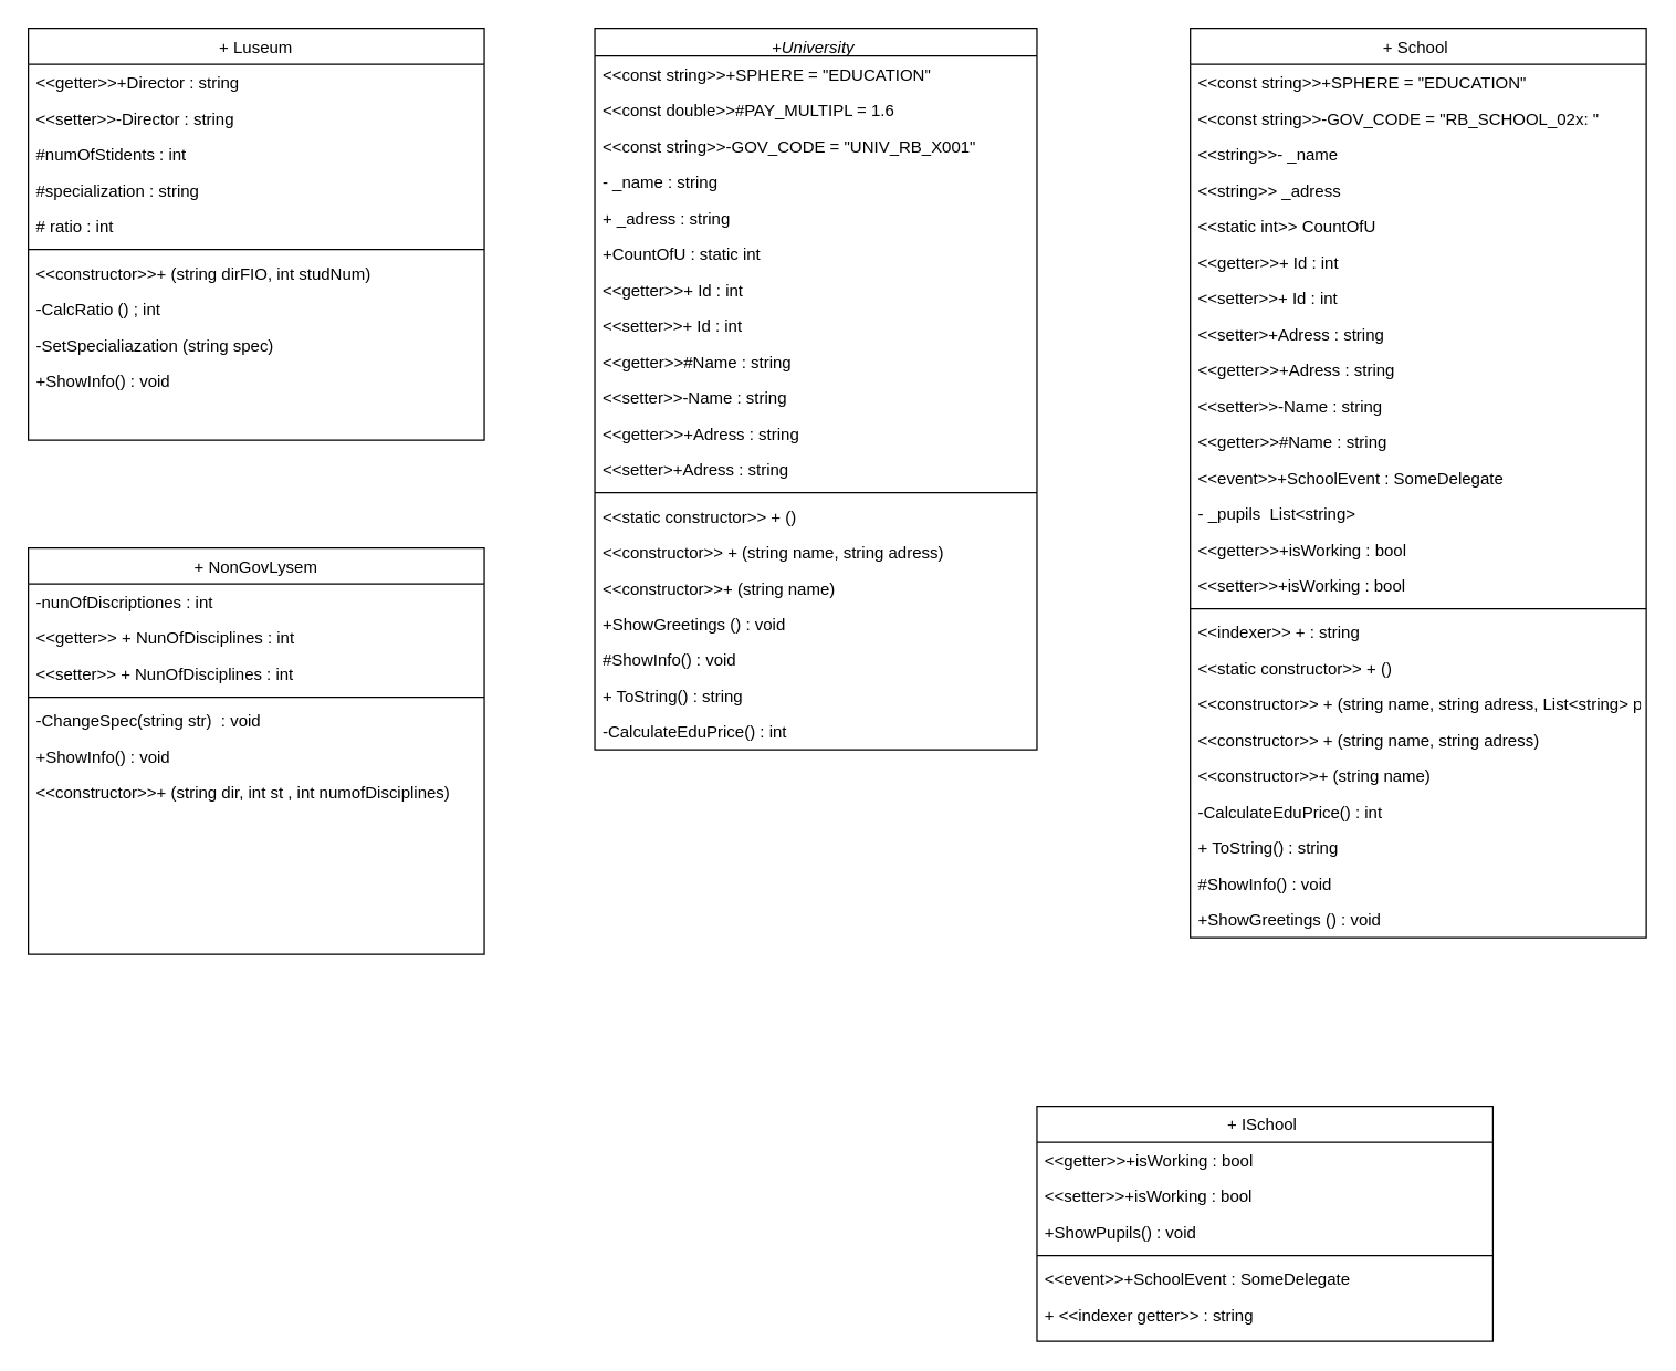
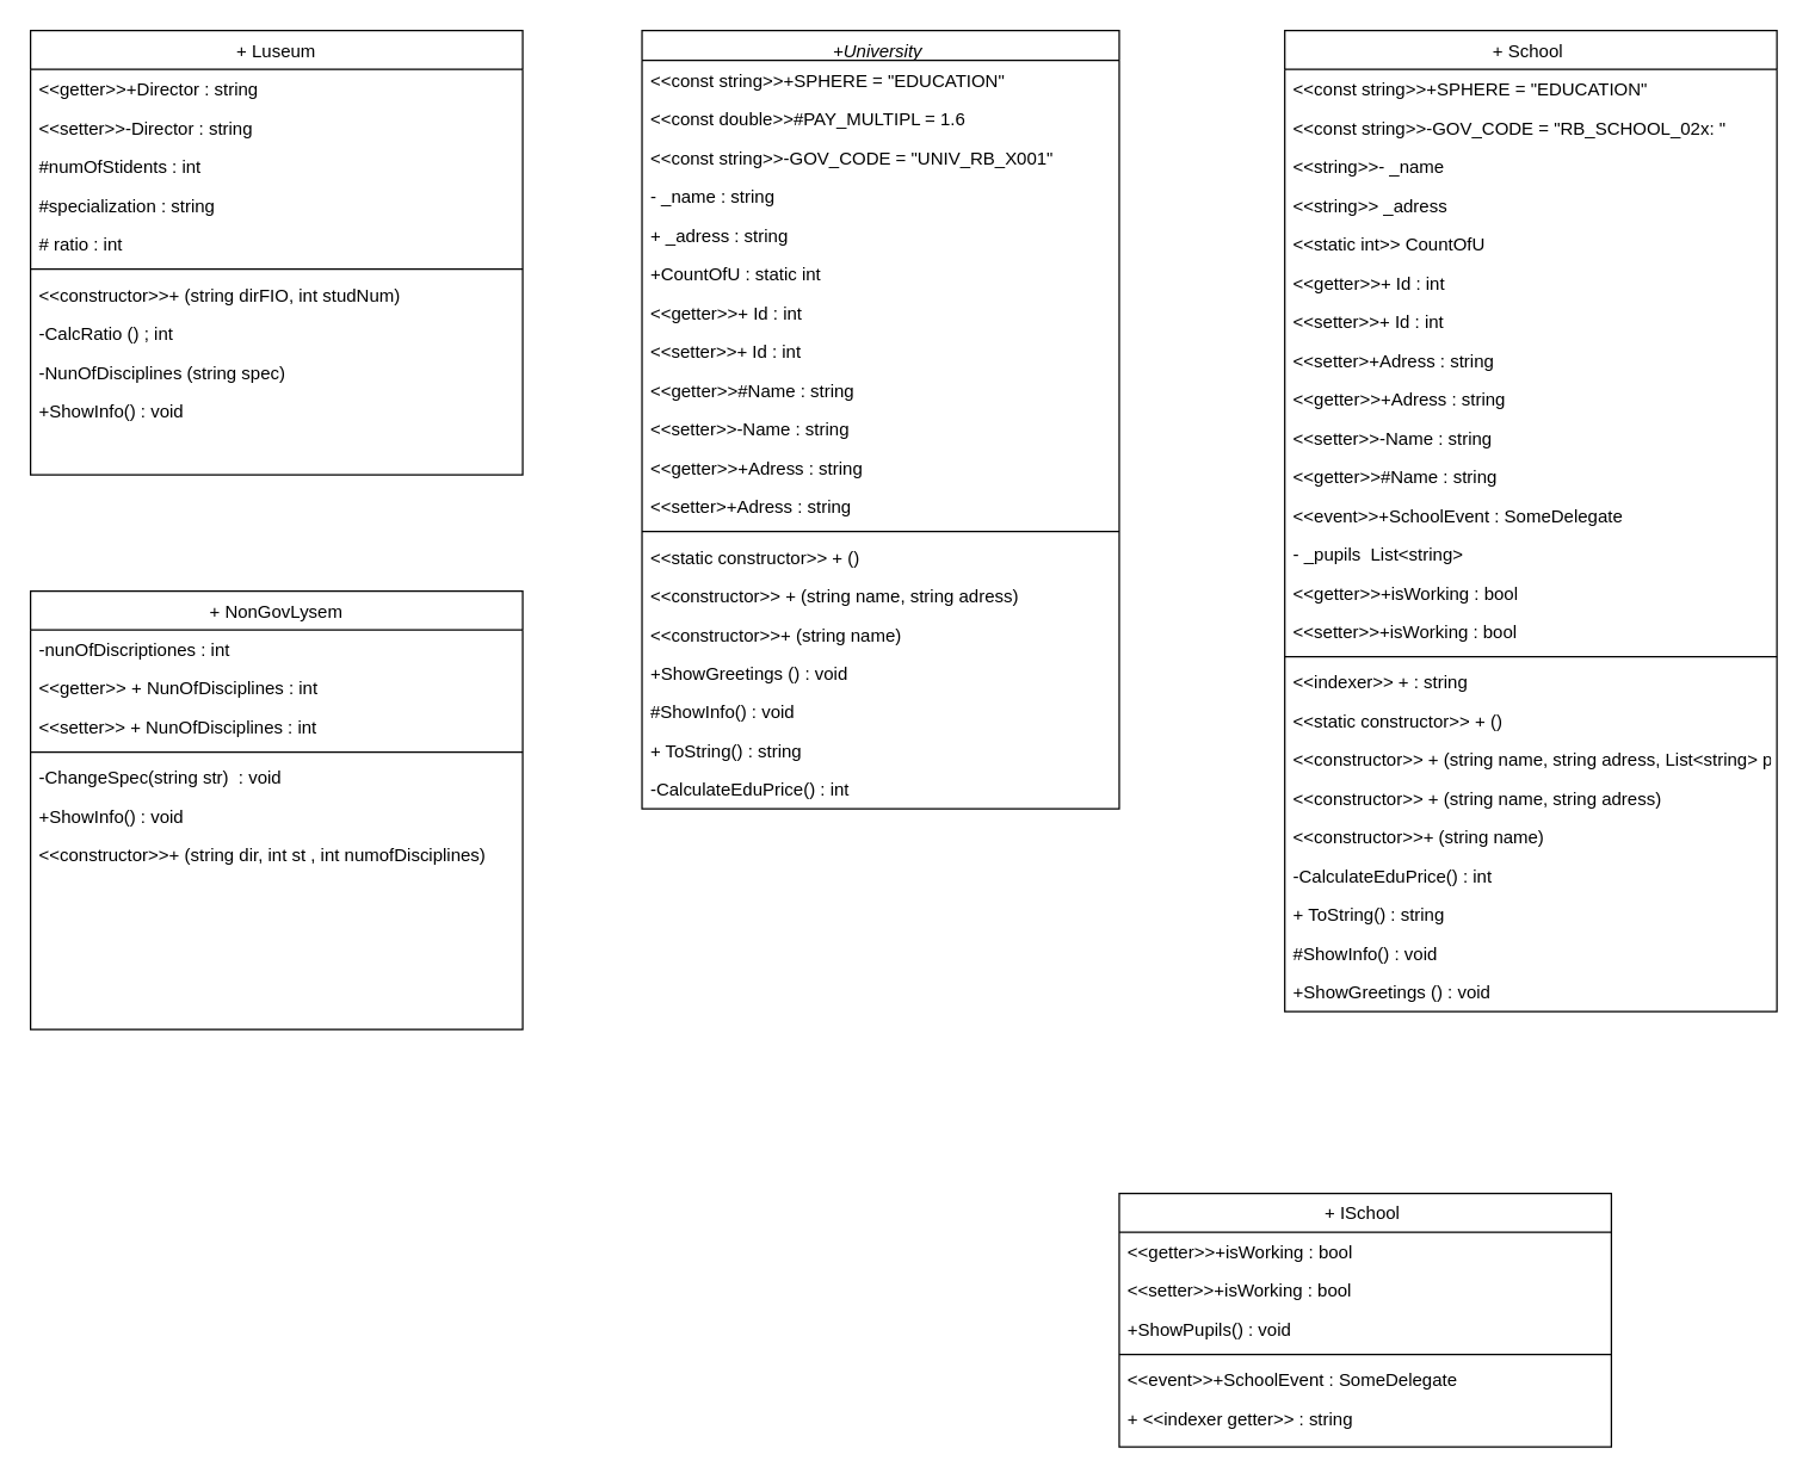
- <mxCell id="65" value="-SetSpecialiazation (string spec) " style="text;align=left;verticalAlign=top;spacingLeft=4;spacingRight=4;overflow=hidden;rotatable=0;points=[[0,0.5],[1,0.5]];portConstraint=eastwest;rounded=0;shadow=0;html=0;" parent="56" vertex="1"><mxGeometry y="216" width="330" height="26" as="geometry" /></mxCell>
+ <mxCell id="65" value="-NunOfDisciplines (string spec) " style="text;align=left;verticalAlign=top;spacingLeft=4;spacingRight=4;overflow=hidden;rotatable=0;points=[[0,0.5],[1,0.5]];portConstraint=eastwest;rounded=0;shadow=0;html=0;" parent="56" vertex="1"><mxGeometry y="216" width="330" height="26" as="geometry" /></mxCell>
